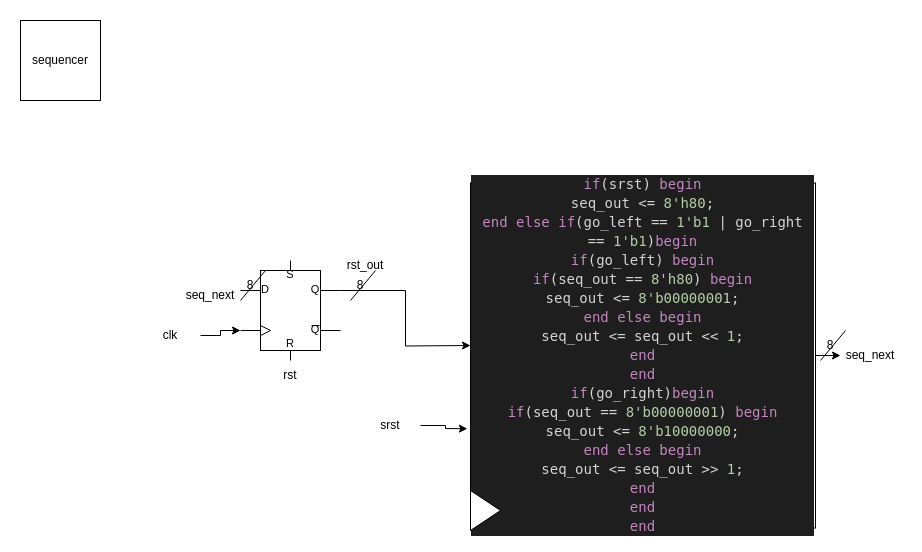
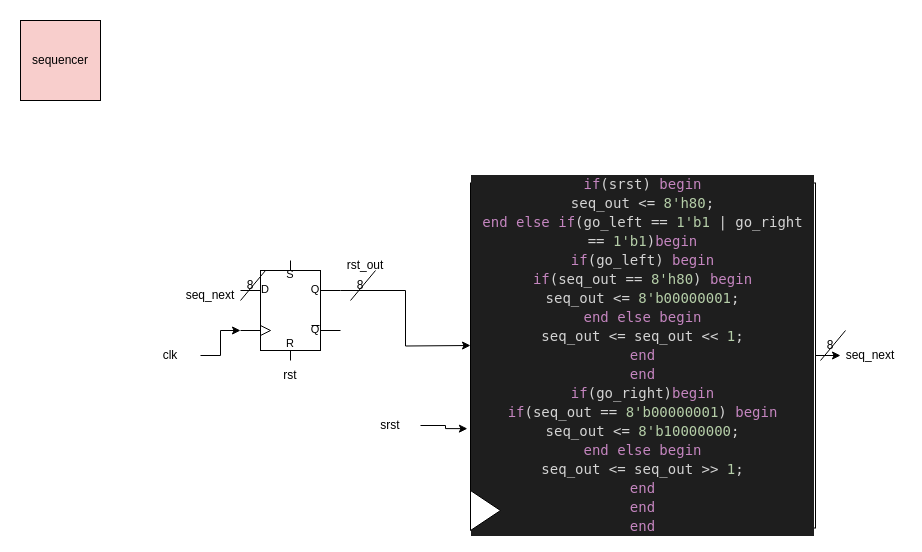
- <mxCell id="2" value="sequencer" style="whiteSpace=wrap;html=1;aspect=fixed;" parent="1" vertex="1"><mxGeometry x="20" y="20" width="80" height="80" as="geometry" /></mxCell>
+ <mxCell id="2" value="sequencer" style="whiteSpace=wrap;html=1;aspect=fixed;fillColor=#f8cecc;" parent="1" vertex="1"><mxGeometry x="20" y="20" width="80" height="80" as="geometry" /></mxCell>
- <mxCell id="6" value="&lt;div&gt;clk&lt;/div&gt;" style="text;html=1;strokeColor=none;fillColor=none;align=center;verticalAlign=middle;whiteSpace=wrap;rounded=0;" parent="1" vertex="1"><mxGeometry x="140" y="320" width="60" height="30" as="geometry" /></mxCell>
+ <mxCell id="6" value="&lt;div&gt;clk&lt;/div&gt;" style="text;html=1;strokeColor=none;fillColor=none;align=center;verticalAlign=middle;whiteSpace=wrap;rounded=0;" parent="1" vertex="1"><mxGeometry x="140" y="340" width="60" height="30" as="geometry" /></mxCell>
